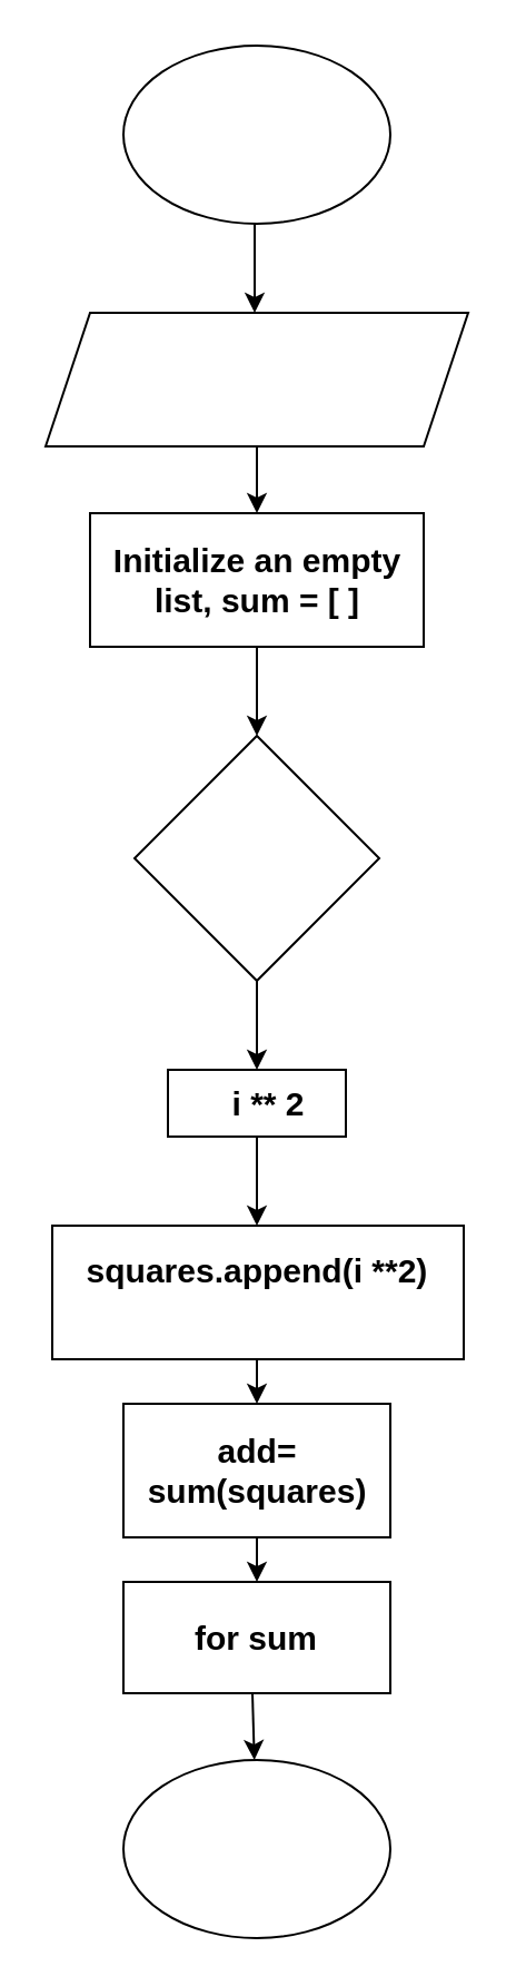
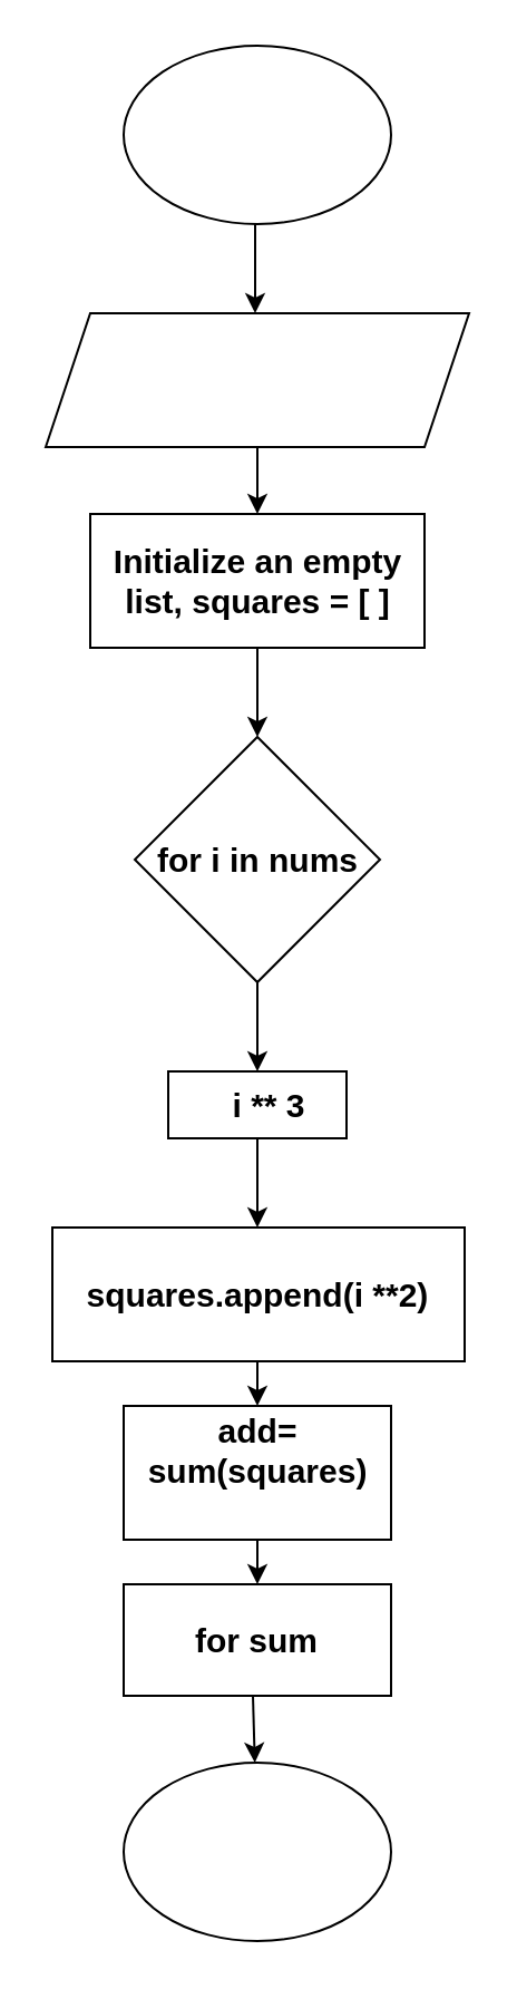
- <mxCell id="7" value="&lt;font style=&quot;font-size: 15px;&quot;&gt;&lt;b&gt;Initialize an empty&lt;br&gt;list, sum = [ ]&lt;/b&gt;&lt;/font&gt;" style="text;html=1;resizable=0;autosize=1;align=center;verticalAlign=middle;points=[];fillColor=none;strokeColor=none;rounded=0;" vertex="1" parent="1"><mxGeometry x="40" y="235" width="150" height="50" as="geometry" /></mxCell>
+ <mxCell id="7" value="&lt;font style=&quot;font-size: 15px;&quot;&gt;&lt;b&gt;Initialize an empty&lt;br&gt;list, squares = [ ]&lt;/b&gt;&lt;/font&gt;" style="text;html=1;resizable=0;autosize=1;align=center;verticalAlign=middle;points=[];fillColor=none;strokeColor=none;rounded=0;" vertex="1" parent="1"><mxGeometry x="40" y="235" width="150" height="50" as="geometry" /></mxCell>
+ <mxCell id="12" value="&lt;span style=&quot;font-size: 15px;&quot;&gt;&lt;b&gt;for i in nums&lt;/b&gt;&lt;/span&gt;" style="text;html=1;resizable=0;autosize=1;align=center;verticalAlign=middle;points=[];fillColor=none;strokeColor=none;rounded=0;" vertex="1" parent="1"><mxGeometry x="60" y="370" width="110" height="30" as="geometry" /></mxCell>
- <mxCell id="10" value="&lt;b style=&quot;font-size: 15px;&quot;&gt;&lt;font style=&quot;font-size: 15px;&quot;&gt;i ** 2&lt;/font&gt;&lt;/b&gt;" style="text;html=1;resizable=0;autosize=1;align=center;verticalAlign=middle;points=[];fillColor=none;strokeColor=none;rounded=0;" vertex="1" parent="1"><mxGeometry x="90" y="480" width="60" height="30" as="geometry" /></mxCell>
+ <mxCell id="10" value="&lt;b style=&quot;font-size: 15px;&quot;&gt;&lt;font style=&quot;font-size: 15px;&quot;&gt;i ** 3&lt;/font&gt;&lt;/b&gt;" style="text;html=1;resizable=0;autosize=1;align=center;verticalAlign=middle;points=[];fillColor=none;strokeColor=none;rounded=0;" vertex="1" parent="1"><mxGeometry x="90" y="480" width="60" height="30" as="geometry" /></mxCell>
- <mxCell id="16" value="&lt;b&gt;squares.append(i **2)&lt;/b&gt;" style="text;html=1;strokeColor=none;fillColor=none;align=center;verticalAlign=middle;whiteSpace=wrap;rounded=0;fontSize=15;" vertex="1" parent="1"><mxGeometry x="28" y="555" width="175" height="30" as="geometry" /></mxCell>
+ <mxCell id="16" value="&lt;b&gt;squares.append(i **2)&lt;/b&gt;" style="text;html=1;strokeColor=none;fillColor=none;align=center;verticalAlign=middle;whiteSpace=wrap;rounded=0;fontSize=15;" vertex="1" parent="1"><mxGeometry x="28" y="565" width="175" height="30" as="geometry" /></mxCell>
- <mxCell id="19" value="&lt;b&gt;add= sum(squares)&lt;/b&gt;" style="text;html=1;strokeColor=none;fillColor=none;align=center;verticalAlign=middle;whiteSpace=wrap;rounded=0;fontSize=15;" vertex="1" parent="1"><mxGeometry x="78" y="645" width="75" height="30" as="geometry" /></mxCell>
+ <mxCell id="19" value="&lt;b&gt;add= sum(squares)&lt;/b&gt;" style="text;html=1;strokeColor=none;fillColor=none;align=center;verticalAlign=middle;whiteSpace=wrap;rounded=0;fontSize=15;" vertex="1" parent="1"><mxGeometry x="78" y="635" width="75" height="30" as="geometry" /></mxCell>
